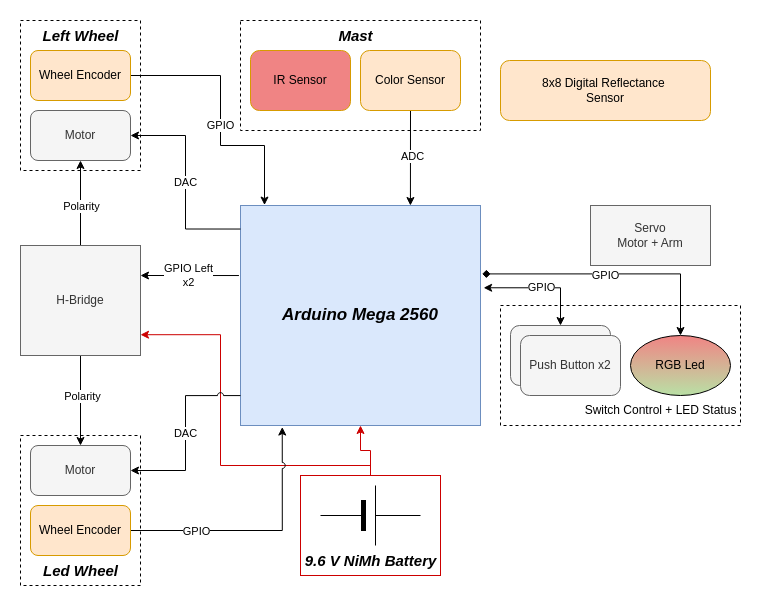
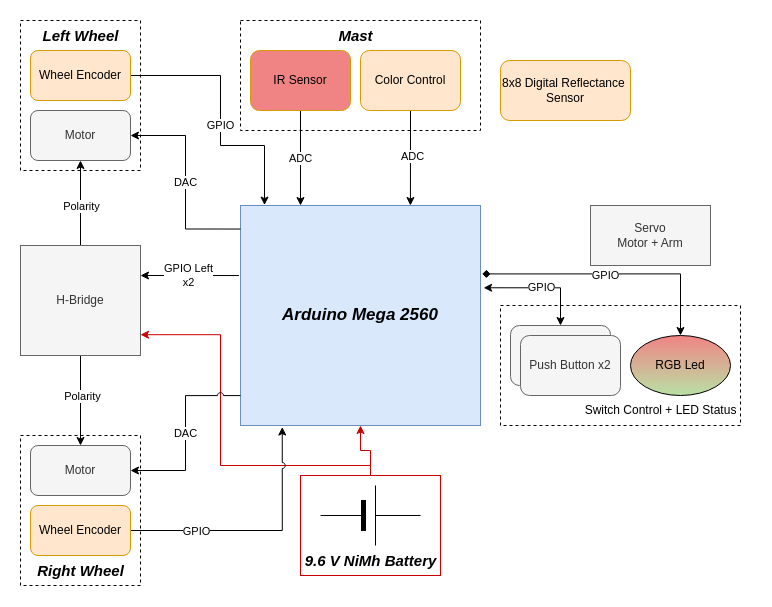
- <mxCell id="30" value="Color Sensor" style="rounded=1;whiteSpace=wrap;html=1;fillColor=#ffe6cc;strokeColor=#d79b00;" vertex="1" parent="1"><mxGeometry x="360" y="50" width="100" height="60" as="geometry" /></mxCell>
+ <mxCell id="30" value="Color Control" style="rounded=1;whiteSpace=wrap;html=1;fillColor=#ffe6cc;strokeColor=#d79b00;" vertex="1" parent="1"><mxGeometry x="360" y="50" width="100" height="60" as="geometry" /></mxCell>
- <mxCell id="31" value="8x8 Digital Reflectance&amp;nbsp;&lt;br&gt;Sensor" style="rounded=1;whiteSpace=wrap;html=1;fillColor=#ffe6cc;strokeColor=#d79b00;" vertex="1" parent="1"><mxGeometry x="500" y="60" width="210" height="60" as="geometry" /></mxCell>
+ <mxCell id="31" value="8x8 Digital Reflectance&amp;nbsp;&lt;br&gt;Sensor" style="rounded=1;whiteSpace=wrap;html=1;fillColor=#ffe6cc;strokeColor=#d79b00;" vertex="1" parent="1"><mxGeometry x="500" y="60" width="130" height="60" as="geometry" /></mxCell>
+ <mxCell id="26" value="ADC" style="edgeStyle=orthogonalEdgeStyle;rounded=0;orthogonalLoop=1;jettySize=auto;html=1;exitX=0.5;exitY=1;exitDx=0;exitDy=0;entryX=0.25;entryY=0;entryDx=0;entryDy=0;startArrow=none;startFill=0;endArrow=classic;endFill=1;" edge="1" parent="1" source="27" target="4"><mxGeometry relative="1" as="geometry" /></mxCell>
- <mxCell id="34" value="Led Wheel" style="text;html=1;align=center;verticalAlign=middle;resizable=0;points=[];autosize=1;strokeColor=none;fillColor=none;fontSize=15;fontStyle=3" vertex="1" parent="1"><mxGeometry x="25" y="555" width="110" height="30" as="geometry" /></mxCell>
+ <mxCell id="34" value="Right Wheel" style="text;html=1;align=center;verticalAlign=middle;resizable=0;points=[];autosize=1;strokeColor=none;fillColor=none;fontSize=15;fontStyle=3" vertex="1" parent="1"><mxGeometry x="25" y="555" width="110" height="30" as="geometry" /></mxCell>
